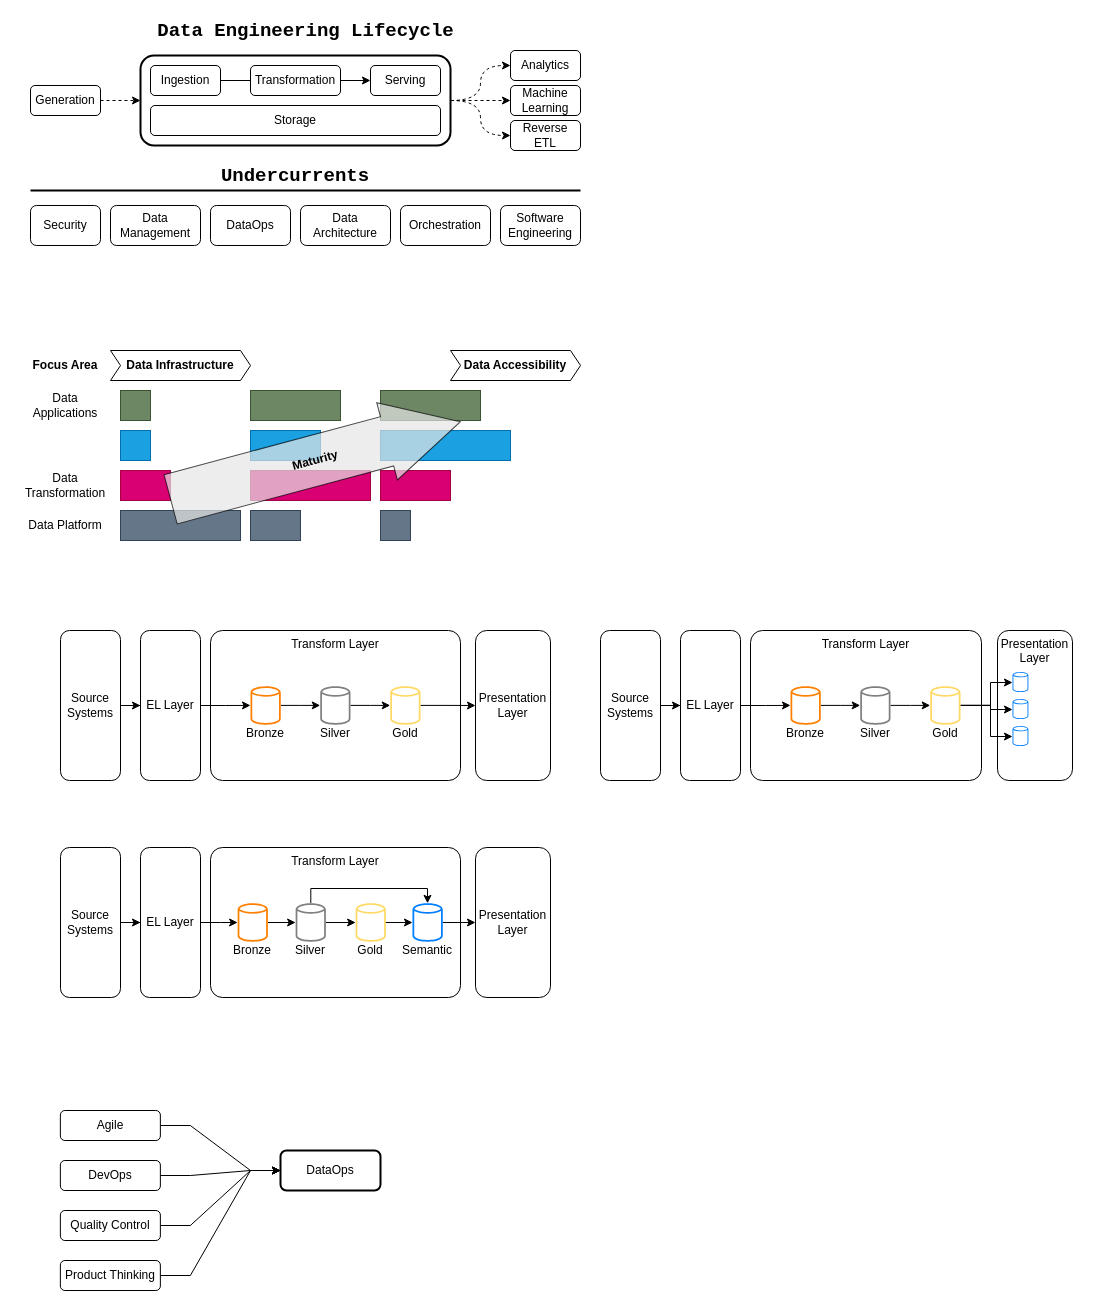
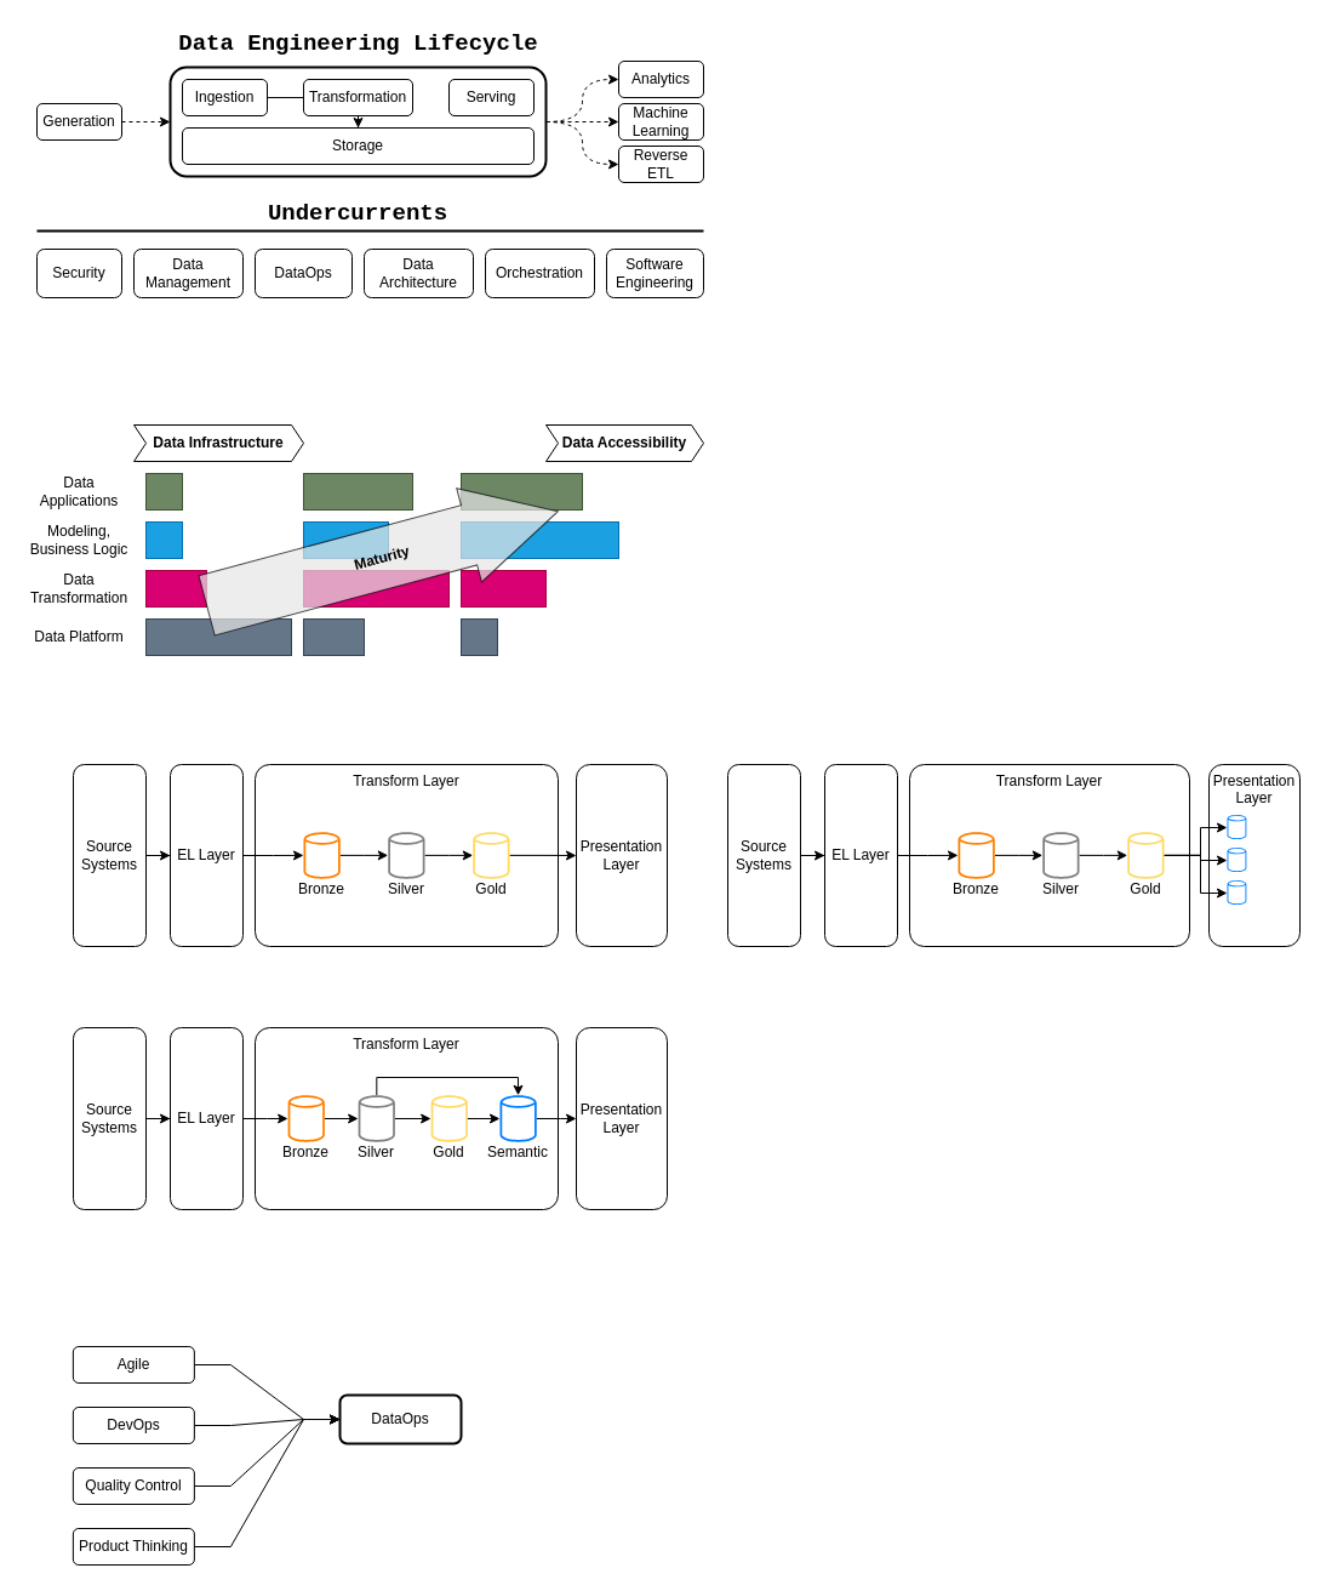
- <mxCell id="25" value="&lt;b style=&quot;font-size: 19px&quot;&gt;&lt;font face=&quot;Courier New&quot; style=&quot;font-size: 19px&quot;&gt;Data Engineering Lifecycle&lt;/font&gt;&lt;/b&gt;" style="text;html=1;strokeColor=none;fillColor=none;align=center;verticalAlign=middle;whiteSpace=wrap;rounded=0;fontSize=19;" parent="1" vertex="1"><mxGeometry x="127.5" y="15" width="355" height="30" as="geometry" /></mxCell>
+ <mxCell id="25" value="&lt;b style=&quot;font-size: 19px&quot;&gt;&lt;font face=&quot;Courier New&quot; style=&quot;font-size: 19px&quot;&gt;Data Engineering Lifecycle&lt;/font&gt;&lt;/b&gt;" style="text;html=1;strokeColor=none;fillColor=none;align=center;verticalAlign=middle;whiteSpace=wrap;rounded=0;fontSize=19;" parent="1" vertex="1"><mxGeometry x="117.5" y="20" width="355" height="30" as="geometry" /></mxCell>
- <mxCell id="5" value="" style="edgeStyle=orthogonalEdgeStyle;rounded=0;orthogonalLoop=1;jettySize=auto;html=1;" parent="1" source="6" target="7" edge="1"><mxGeometry relative="1" as="geometry" /></mxCell>
+ <mxCell id="5" value="" style="edgeStyle=orthogonalEdgeStyle;rounded=0;orthogonalLoop=1;jettySize=auto;html=1;" parent="1" source="6" target="8" edge="1"><mxGeometry relative="1" as="geometry" /></mxCell>
- <mxCell id="27" value="Focus Area" style="rounded=0;whiteSpace=wrap;html=1;fillColor=none;strokeColor=none;fontStyle=1" parent="1" vertex="1"><mxGeometry x="20" y="350" width="90" height="30" as="geometry" /></mxCell>
+ <mxCell id="30" value="Modeling, Business Logic" style="rounded=0;whiteSpace=wrap;html=1;strokeColor=none;fillColor=none;" parent="1" vertex="1"><mxGeometry x="20" y="430" width="90" height="30" as="geometry" /></mxCell>
